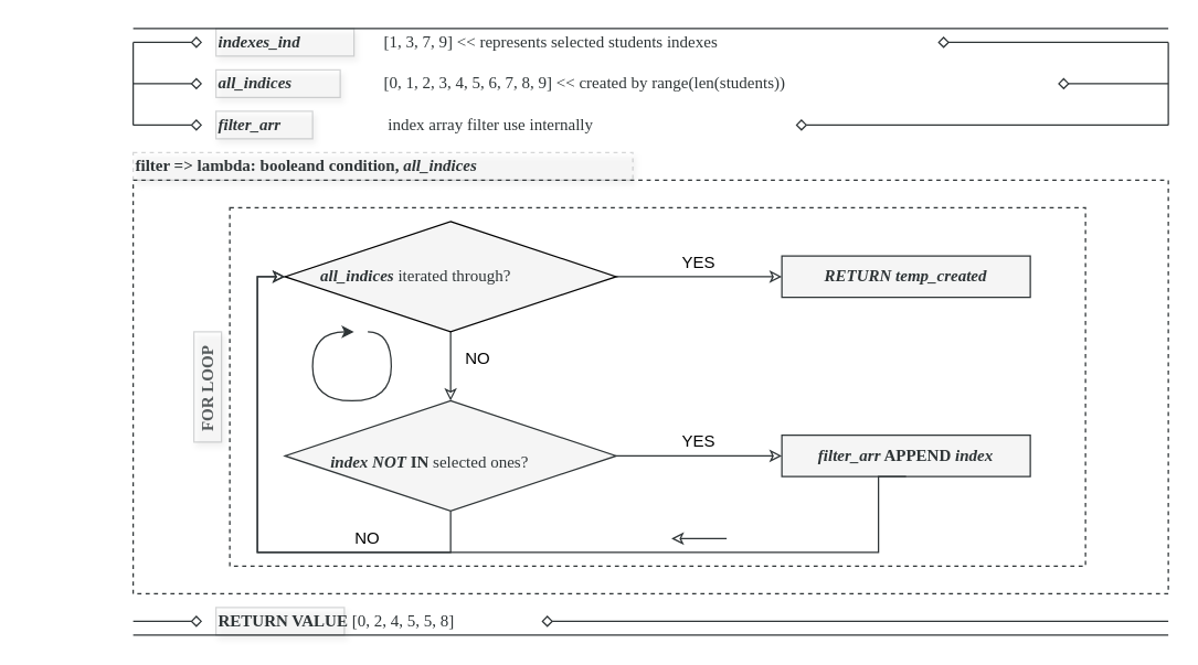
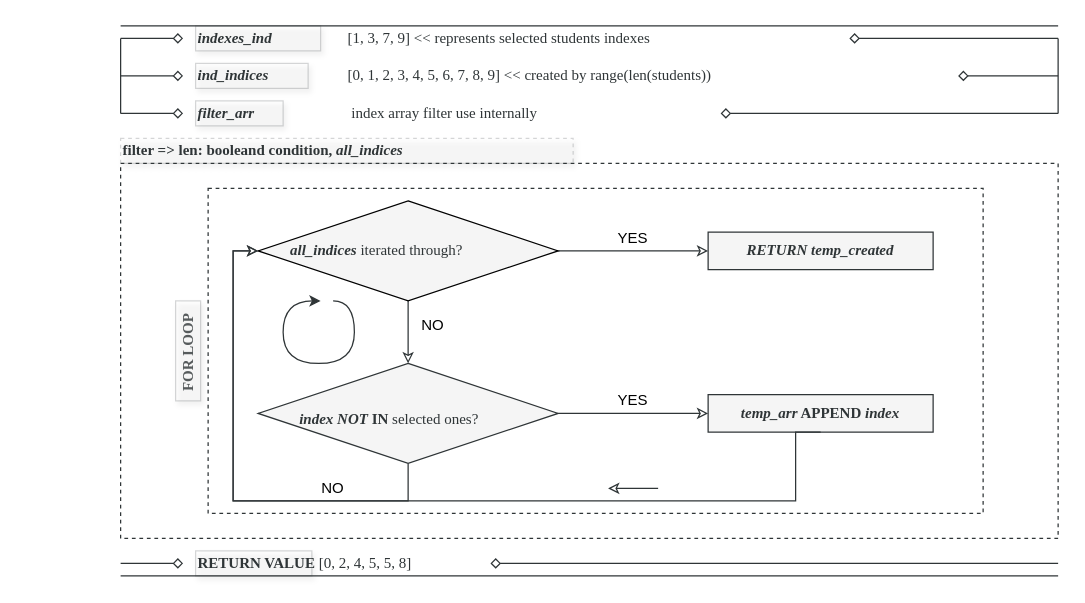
- <mxCell id="17" value="&lt;b&gt;&lt;i&gt;all_indices&lt;/i&gt;&lt;/b&gt;" style="text;html=1;strokeColor=none;fillColor=none;align=left;verticalAlign=middle;whiteSpace=wrap;rounded=0;fontFamily=Fira Code;fontSource=https%3A%2F%2Ffonts.googleapis.com%2Fcss2%3Ffamily%3DFira%2BCode%3Awght%40300%26display%3Dswap';fontColor=#2F3537;" vertex="1" parent="1"><mxGeometry x="156" y="50" width="90" height="20" as="geometry" /></mxCell>
+ <mxCell id="17" value="&lt;b&gt;&lt;i&gt;ind_indices&lt;/i&gt;&lt;/b&gt;" style="text;html=1;strokeColor=none;fillColor=none;align=left;verticalAlign=middle;whiteSpace=wrap;rounded=0;fontFamily=Fira Code;fontSource=https%3A%2F%2Ffonts.googleapis.com%2Fcss2%3Ffamily%3DFira%2BCode%3Awght%40300%26display%3Dswap';fontColor=#2F3537;" vertex="1" parent="1"><mxGeometry x="156" y="50" width="90" height="20" as="geometry" /></mxCell>
- <mxCell id="4" value="&lt;b&gt;filter =&amp;gt; lambda: booleand condition, &lt;i&gt;all_indices&amp;nbsp;&lt;/i&gt;&lt;/b&gt;" style="text;html=1;strokeColor=none;fillColor=none;align=left;verticalAlign=middle;whiteSpace=wrap;rounded=0;fontFamily=Fira Code;fontSource=https%3A%2F%2Ffonts.googleapis.com%2Fcss2%3Ffamily%3DFira%2BCode%3Awght%40300%26display%3Dswap';fontColor=#2F3537;" vertex="1" parent="1"><mxGeometry x="96" y="110" width="379" height="20" as="geometry" /></mxCell>
+ <mxCell id="4" value="&lt;b&gt;filter =&amp;gt; len: booleand condition, &lt;i&gt;all_indices&amp;nbsp;&lt;/i&gt;&lt;/b&gt;" style="text;html=1;strokeColor=none;fillColor=none;align=left;verticalAlign=middle;whiteSpace=wrap;rounded=0;fontFamily=Fira Code;fontSource=https%3A%2F%2Ffonts.googleapis.com%2Fcss2%3Ffamily%3DFira%2BCode%3Awght%40300%26display%3Dswap';fontColor=#2F3537;" vertex="1" parent="1"><mxGeometry x="96" y="110" width="379" height="20" as="geometry" /></mxCell>
- <mxCell id="6" value="&lt;b&gt;&lt;i&gt;filter_arr&lt;/i&gt; APPEND&amp;nbsp;&lt;i&gt;index&lt;/i&gt;&lt;/b&gt;" style="text;html=1;strokeColor=none;fillColor=none;align=center;verticalAlign=middle;whiteSpace=wrap;rounded=0;fontFamily=Fira Code;fontSource=https%3A%2F%2Ffonts.googleapis.com%2Fcss2%3Ffamily%3DFira%2BCode%3Awght%40300%26display%3Dswap';fontColor=#2F3537;" vertex="1" parent="1"><mxGeometry x="566" y="320" width="180" height="20" as="geometry" /></mxCell>
+ <mxCell id="6" value="&lt;b&gt;&lt;i&gt;temp_arr&lt;/i&gt; APPEND&amp;nbsp;&lt;i&gt;index&lt;/i&gt;&lt;/b&gt;" style="text;html=1;strokeColor=none;fillColor=none;align=center;verticalAlign=middle;whiteSpace=wrap;rounded=0;fontFamily=Fira Code;fontSource=https%3A%2F%2Ffonts.googleapis.com%2Fcss2%3Ffamily%3DFira%2BCode%3Awght%40300%26display%3Dswap';fontColor=#2F3537;" vertex="1" parent="1"><mxGeometry x="566" y="320" width="180" height="20" as="geometry" /></mxCell>
